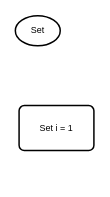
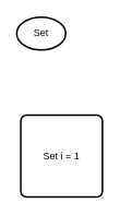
- <mxCell id="3" value="Set i = 1" style="rounded=1;whiteSpace=wrap;html=1;absoluteArcSize=1;arcSize=14;strokeWidth=2;" vertex="1" parent="1"><mxGeometry x="25" y="140" width="100" height="60" as="geometry" /></mxCell>
+ <mxCell id="3" value="Set i = 1" style="rounded=1;whiteSpace=wrap;html=1;absoluteArcSize=1;arcSize=14;strokeWidth=2;" vertex="1" parent="1"><mxGeometry x="25" y="140" width="100" height="100" as="geometry" /></mxCell>
